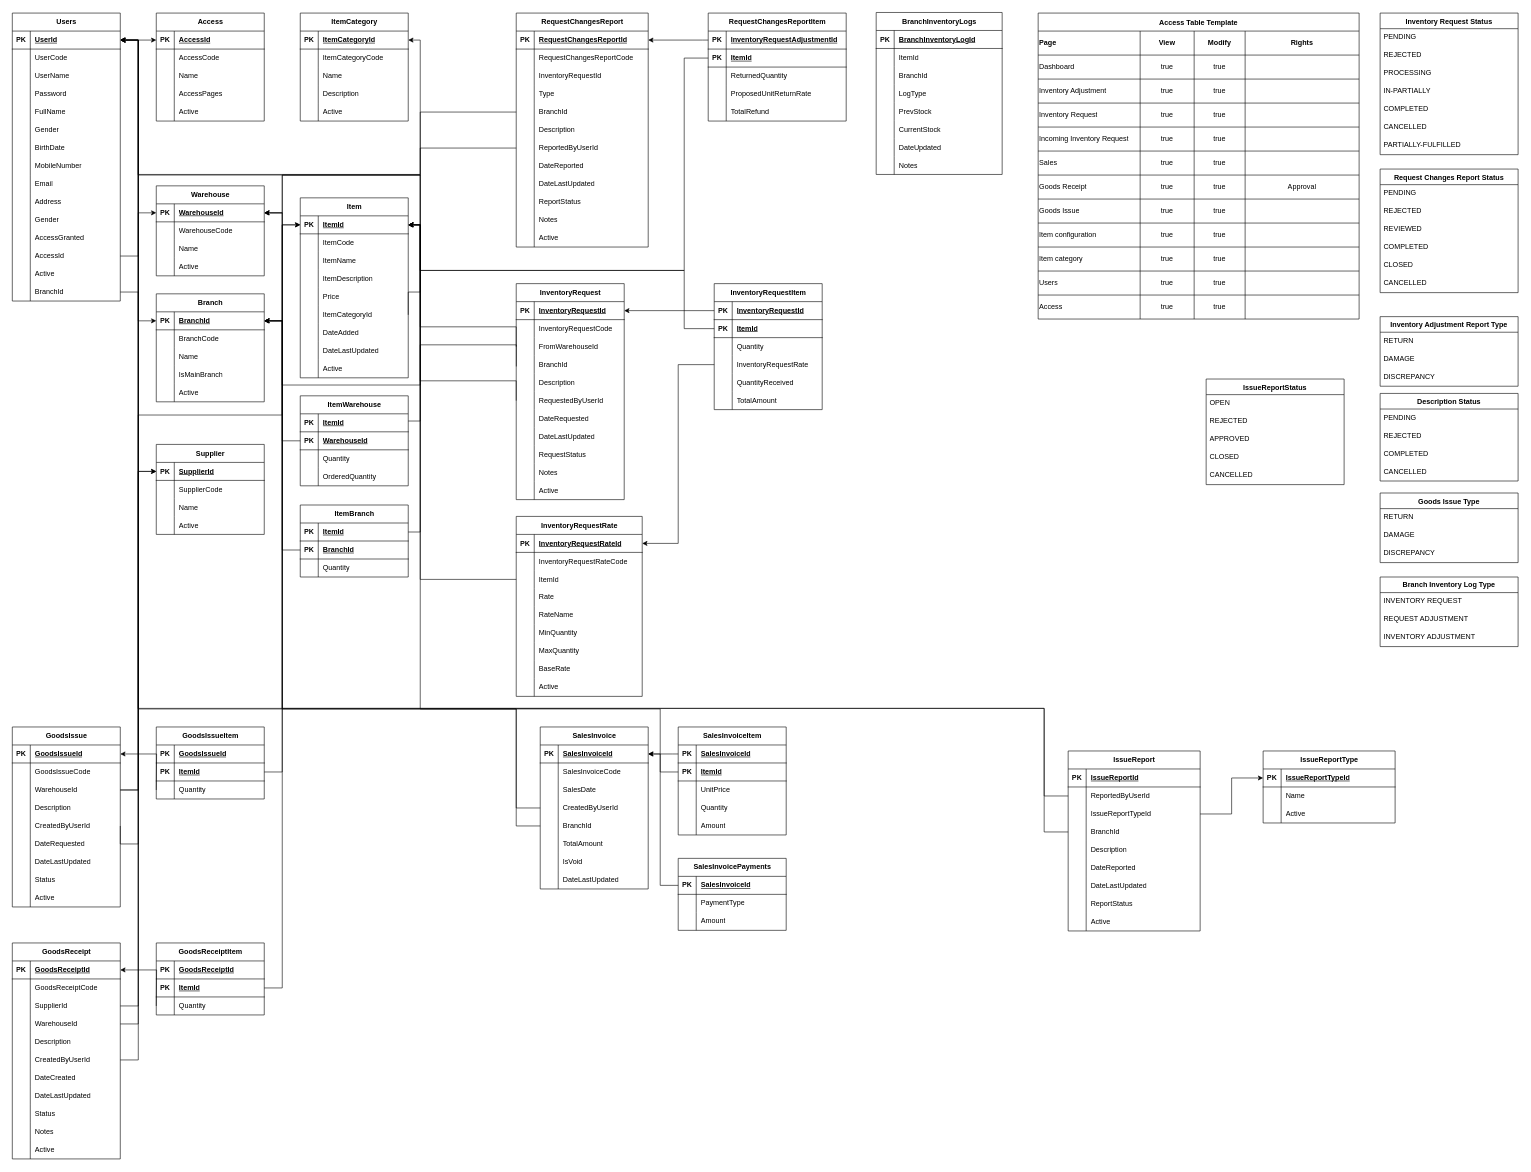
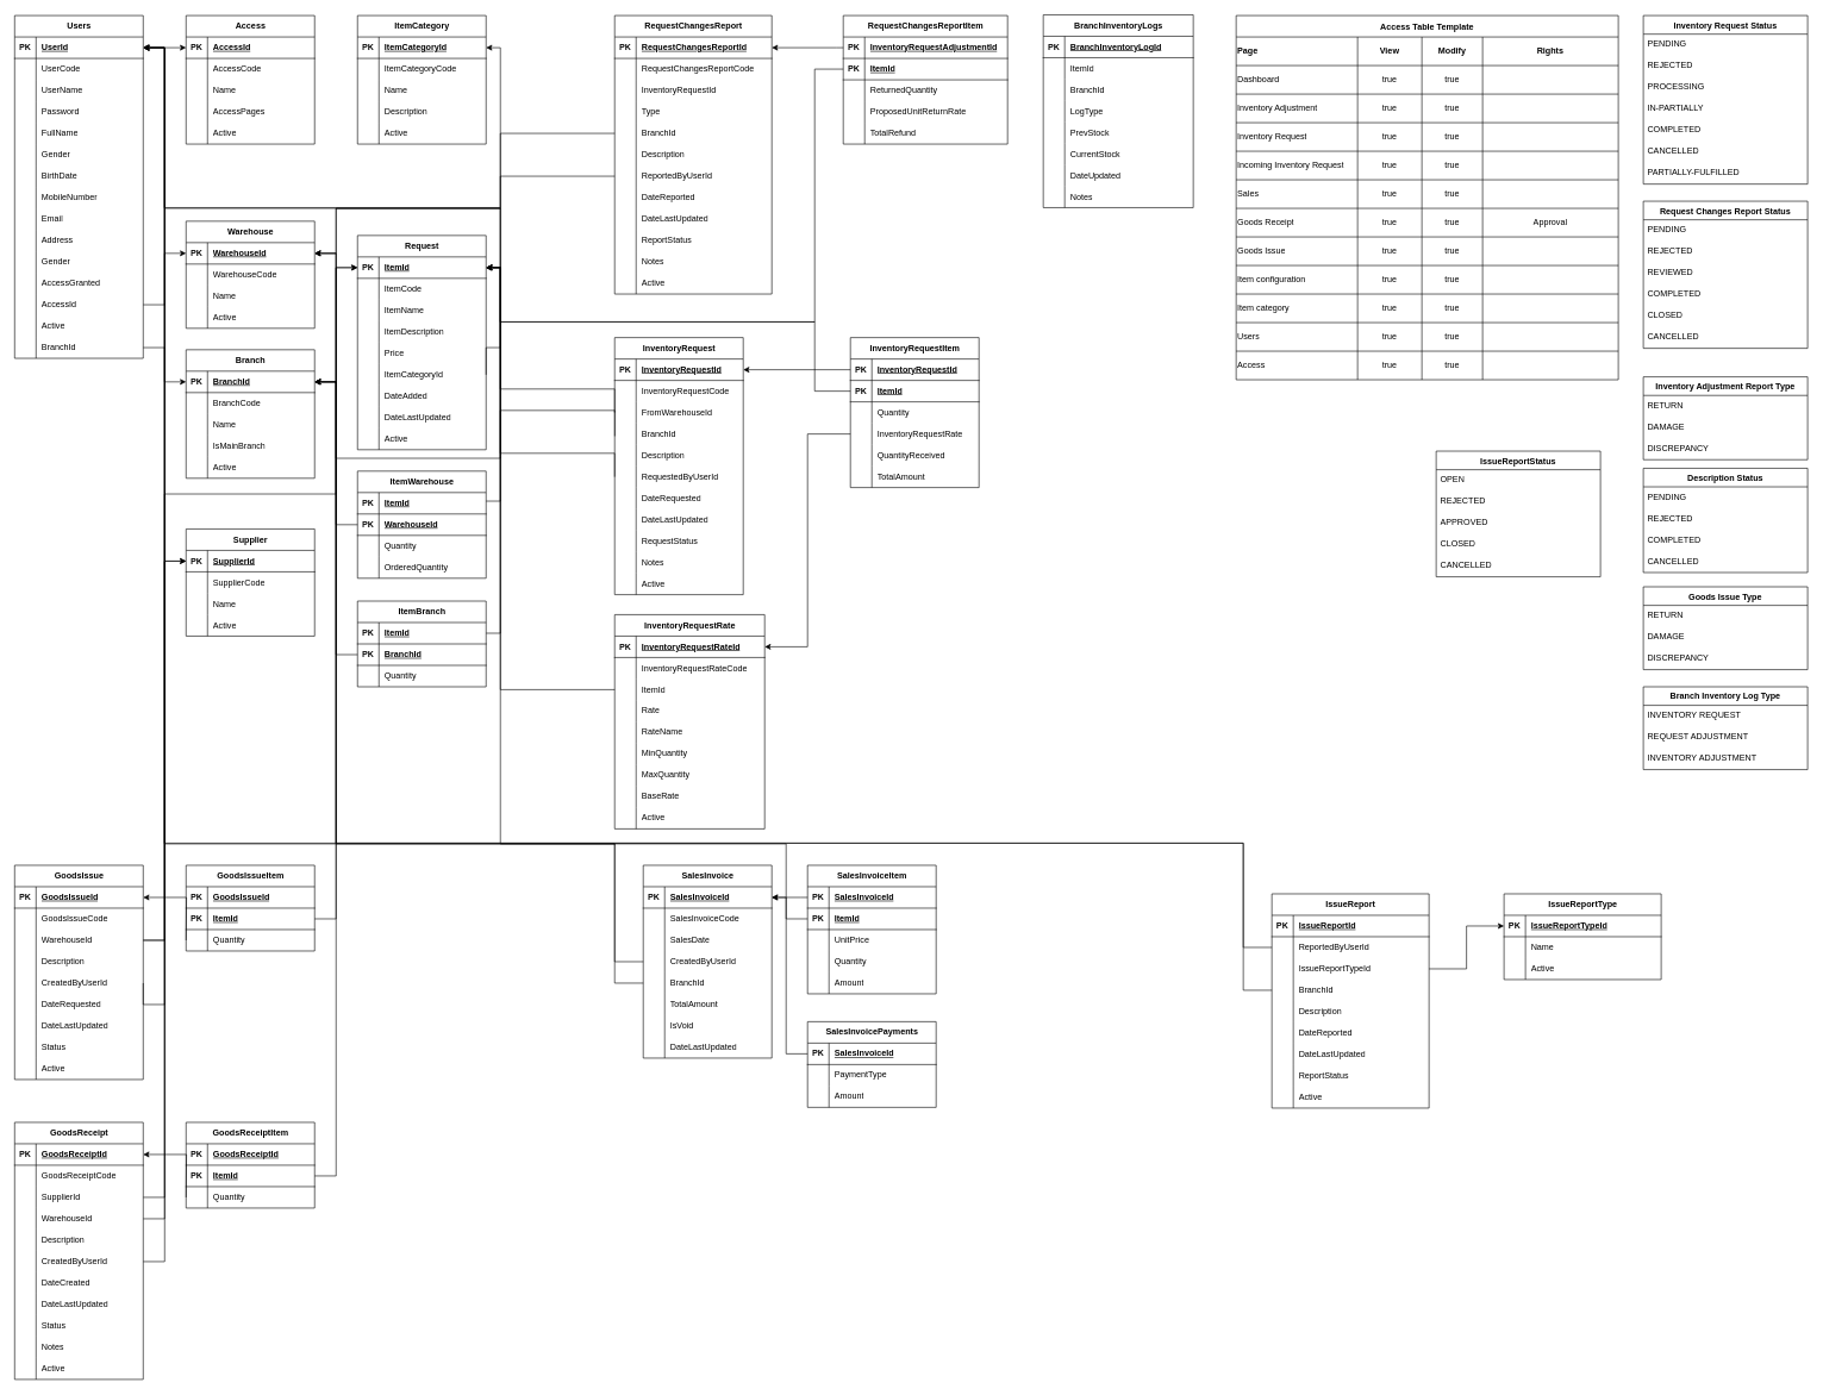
- <mxCell id="80" value="Item" style="shape=table;startSize=30;container=1;collapsible=1;childLayout=tableLayout;fixedRows=1;rowLines=0;fontStyle=1;align=center;resizeLast=1;html=1;" parent="1" vertex="1"><mxGeometry x="500" y="329" width="180" height="300" as="geometry" /></mxCell>
+ <mxCell id="80" value="Request" style="shape=table;startSize=30;container=1;collapsible=1;childLayout=tableLayout;fixedRows=1;rowLines=0;fontStyle=1;align=center;resizeLast=1;html=1;" parent="1" vertex="1"><mxGeometry x="500" y="329" width="180" height="300" as="geometry" /></mxCell>
